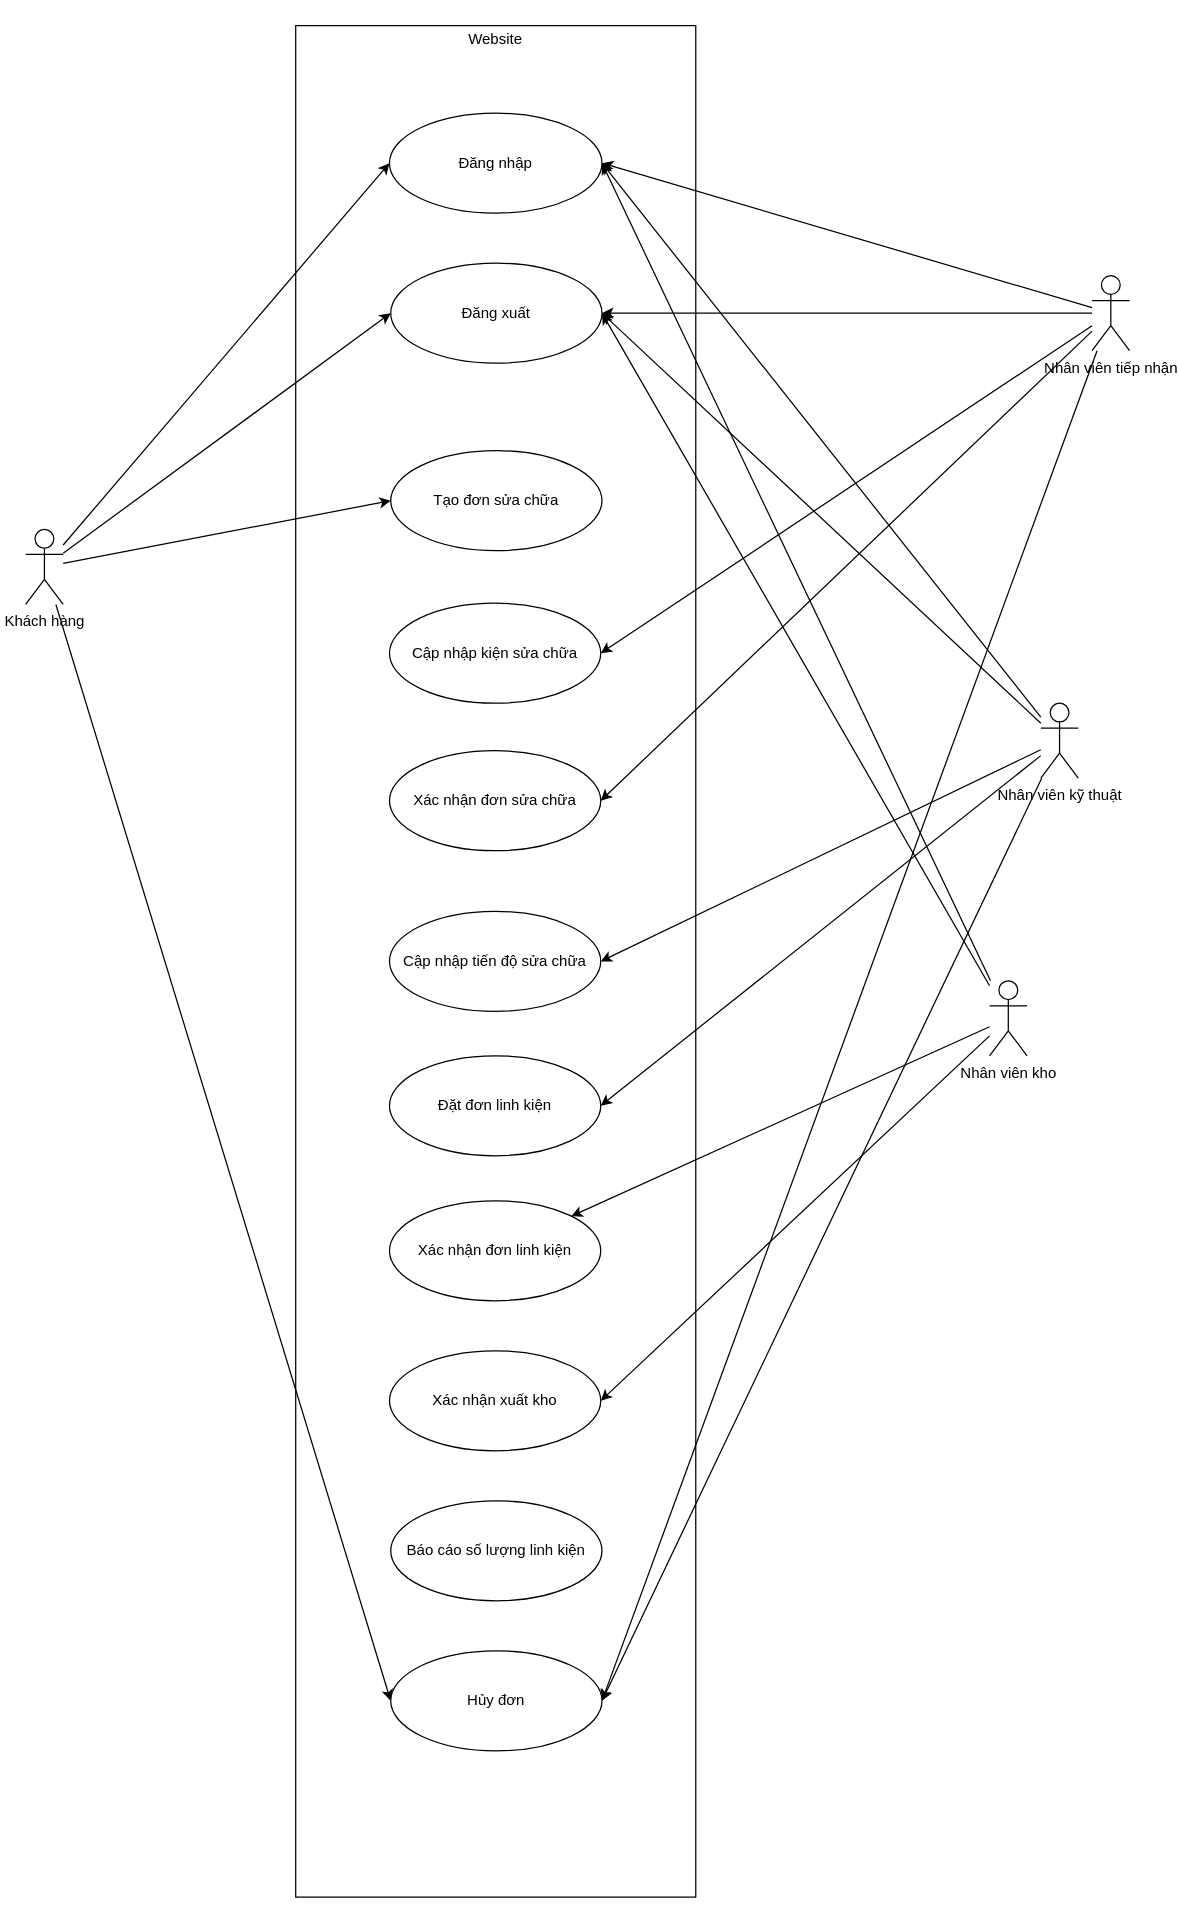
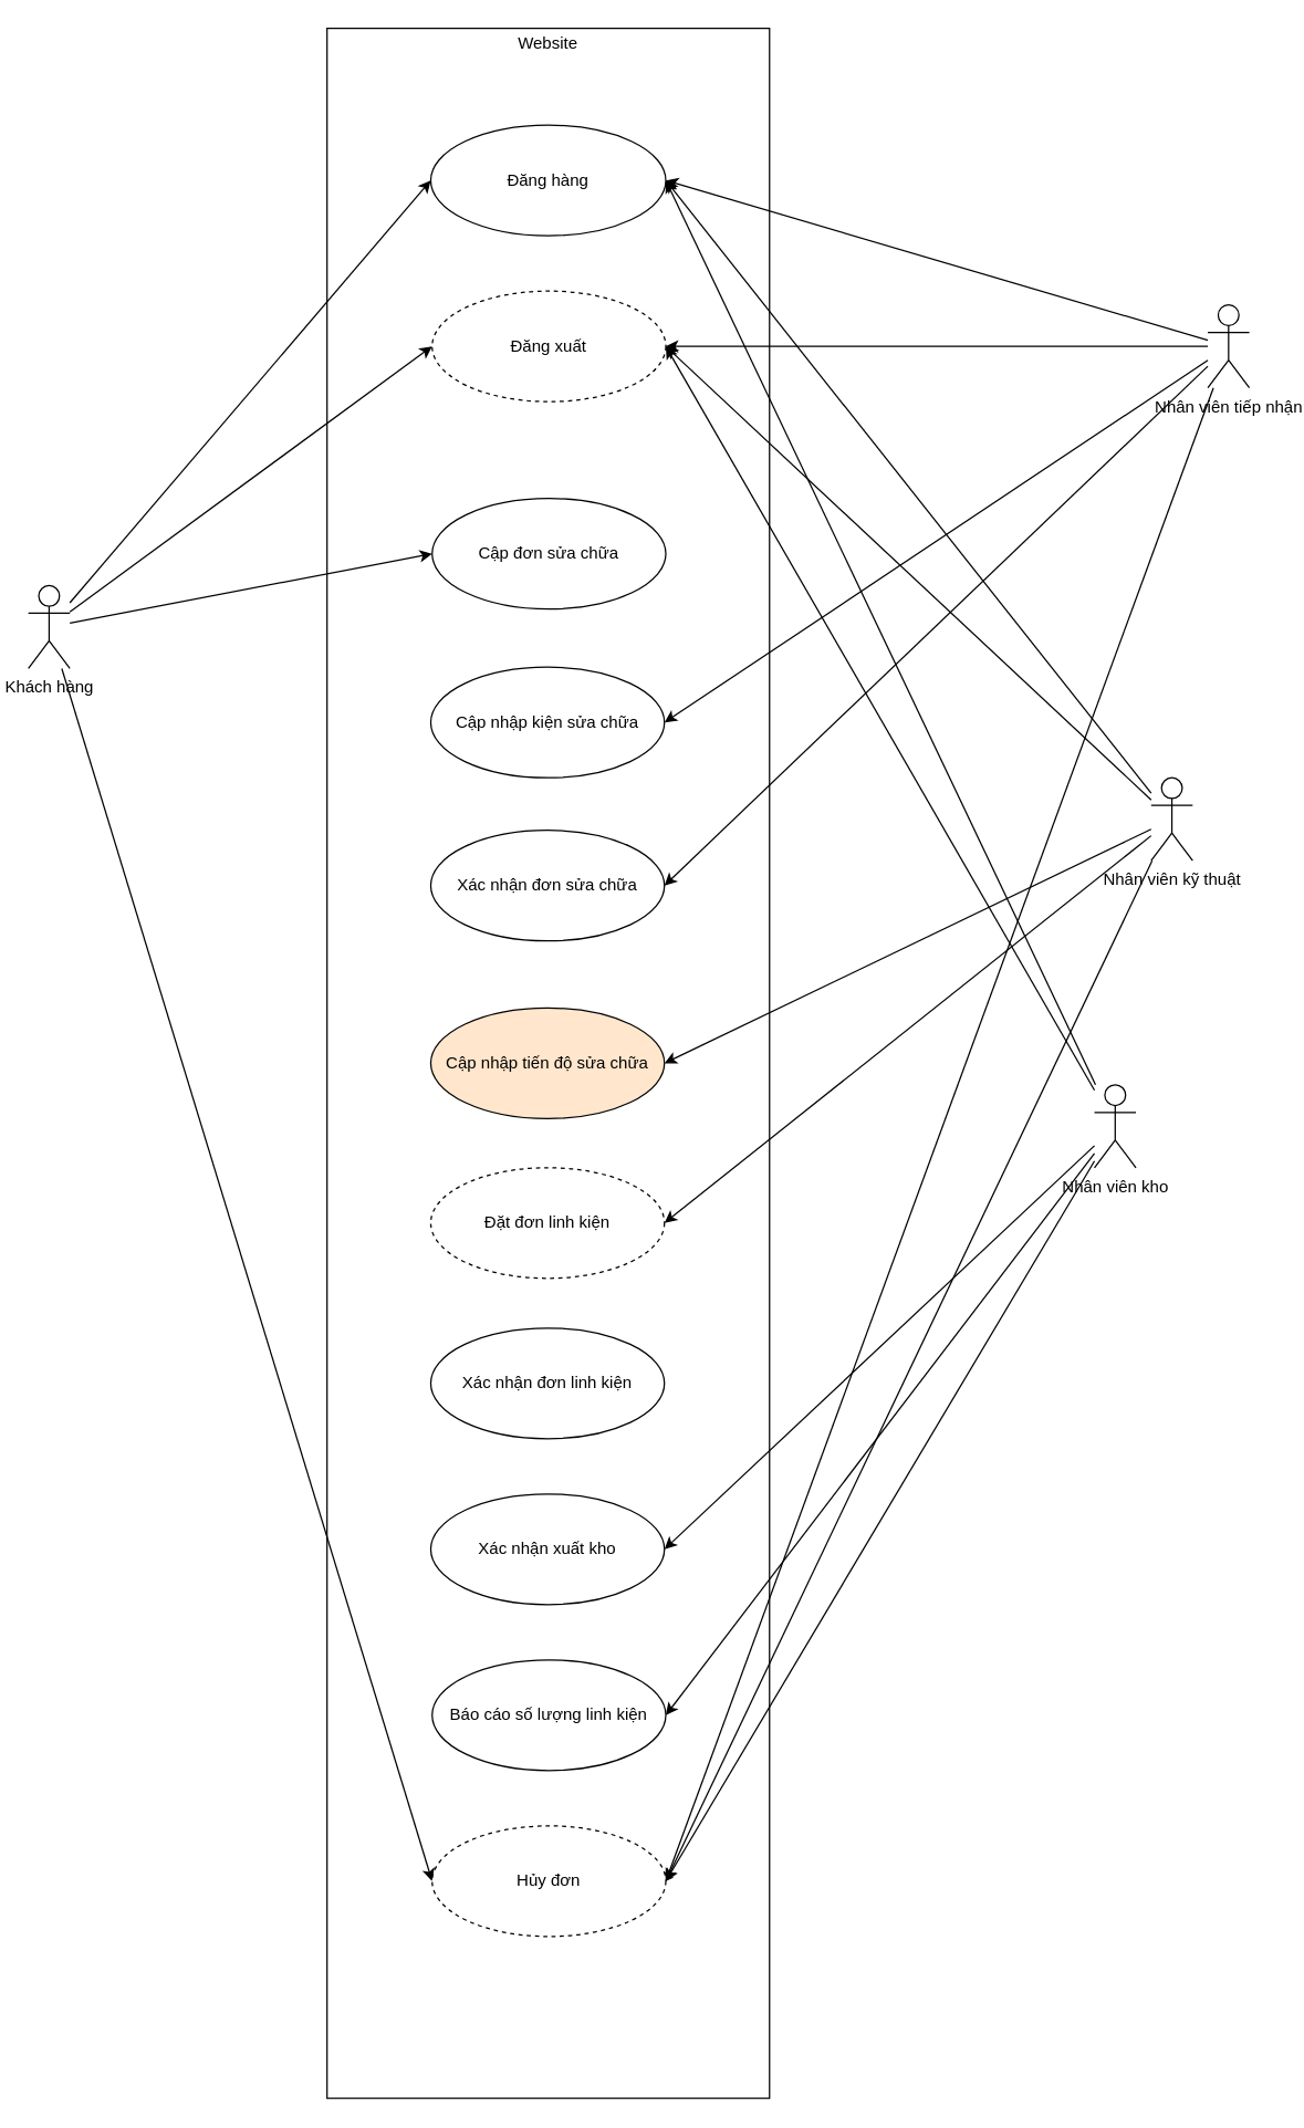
- <mxCell id="16" value="Đăng nhập" style="ellipse;whiteSpace=wrap;html=1;" parent="1" vertex="1"><mxGeometry x="311" y="90" width="170" height="80" as="geometry" /></mxCell>
+ <mxCell id="16" value="Đăng hàng" style="ellipse;whiteSpace=wrap;html=1;" parent="1" vertex="1"><mxGeometry x="311" y="90" width="170" height="80" as="geometry" /></mxCell>
- <mxCell id="15" value="Đăng xuất" style="ellipse;whiteSpace=wrap;html=1;" parent="1" vertex="1"><mxGeometry x="312" y="210" width="169" height="80" as="geometry" /></mxCell>
+ <mxCell id="15" value="Đăng xuất" style="ellipse;whiteSpace=wrap;html=1;dashed=1;" parent="1" vertex="1"><mxGeometry x="312" y="210" width="169" height="80" as="geometry" /></mxCell>
- <mxCell id="28" value="Tạo đơn sửa chữa" style="ellipse;whiteSpace=wrap;html=1;" parent="1" vertex="1"><mxGeometry x="312" y="360" width="169" height="80" as="geometry" /></mxCell>
+ <mxCell id="28" value="Cập đơn sửa chữa" style="ellipse;whiteSpace=wrap;html=1;" parent="1" vertex="1"><mxGeometry x="312" y="360" width="169" height="80" as="geometry" /></mxCell>
- <mxCell id="31" value="Cập nhập tiến độ sửa chữa" style="ellipse;whiteSpace=wrap;html=1;" parent="1" vertex="1"><mxGeometry x="311" y="728.5" width="169" height="80" as="geometry" /></mxCell>
+ <mxCell id="31" value="Cập nhập tiến độ sửa chữa" style="ellipse;whiteSpace=wrap;html=1;fillColor=#ffe6cc;" parent="1" vertex="1"><mxGeometry x="311" y="728.5" width="169" height="80" as="geometry" /></mxCell>
- <mxCell id="32" value="Đặt đơn linh kiện" style="ellipse;whiteSpace=wrap;html=1;" parent="1" vertex="1"><mxGeometry x="311" y="844" width="169" height="80" as="geometry" /></mxCell>
+ <mxCell id="32" value="Đặt đơn linh kiện" style="ellipse;whiteSpace=wrap;html=1;dashed=1;" parent="1" vertex="1"><mxGeometry x="311" y="844" width="169" height="80" as="geometry" /></mxCell>
- <mxCell id="26" style="rounded=0;orthogonalLoop=1;jettySize=auto;html=1;" parent="1" source="27" target="33" edge="1"><mxGeometry relative="1" as="geometry" /></mxCell>
+ <mxCell id="26" style="rounded=0;orthogonalLoop=1;jettySize=auto;html=1;entryX=1;entryY=0.5;entryDx=0;entryDy=0;" parent="1" source="27" target="36" edge="1"><mxGeometry relative="1" as="geometry" /></mxCell>
+ <mxCell id="25" style="rounded=0;orthogonalLoop=1;jettySize=auto;html=1;entryX=1;entryY=0.5;entryDx=0;entryDy=0;" parent="1" source="27" target="35" edge="1"><mxGeometry relative="1" as="geometry" /></mxCell>
- <mxCell id="13" style="rounded=0;orthogonalLoop=1;jettySize=auto;html=1;entryX=1;entryY=0.5;entryDx=0;entryDy=0;" parent="1" source="14" target="36" edge="1"><mxGeometry relative="1" as="geometry" /></mxCell>
+ <mxCell id="13" style="rounded=0;orthogonalLoop=1;jettySize=auto;html=1;entryX=1;entryY=0.5;entryDx=0;entryDy=0;endArrow=diamond;" parent="1" source="14" target="36" edge="1"><mxGeometry relative="1" as="geometry" /></mxCell>
- <mxCell id="36" value="Hủy đơn" style="ellipse;whiteSpace=wrap;html=1;" parent="1" vertex="1"><mxGeometry x="312" y="1320" width="169" height="80" as="geometry" /></mxCell>
+ <mxCell id="36" value="Hủy đơn" style="ellipse;whiteSpace=wrap;html=1;dashed=1;" parent="1" vertex="1"><mxGeometry x="312" y="1320" width="169" height="80" as="geometry" /></mxCell>
